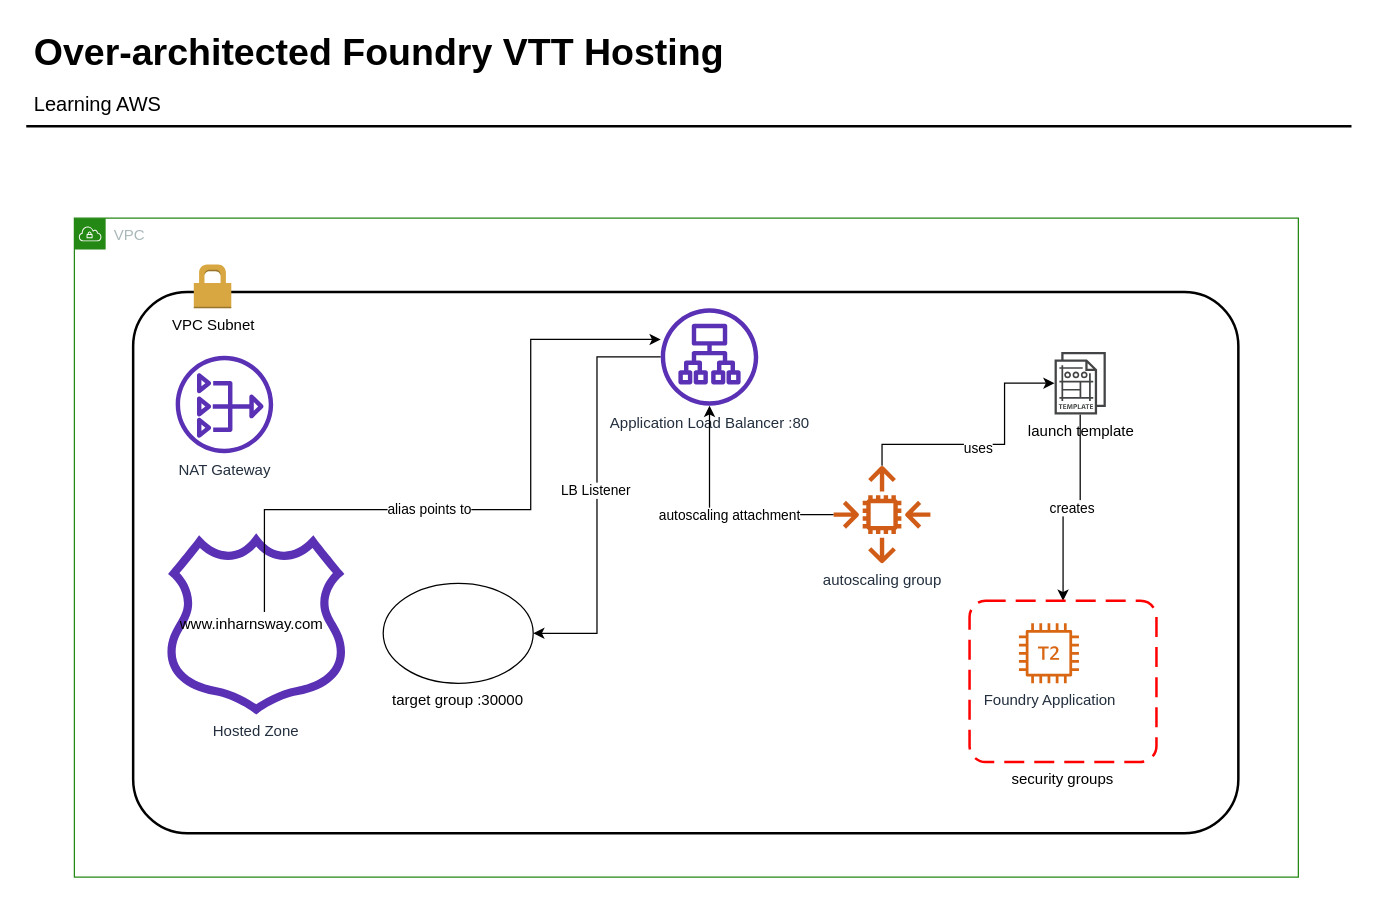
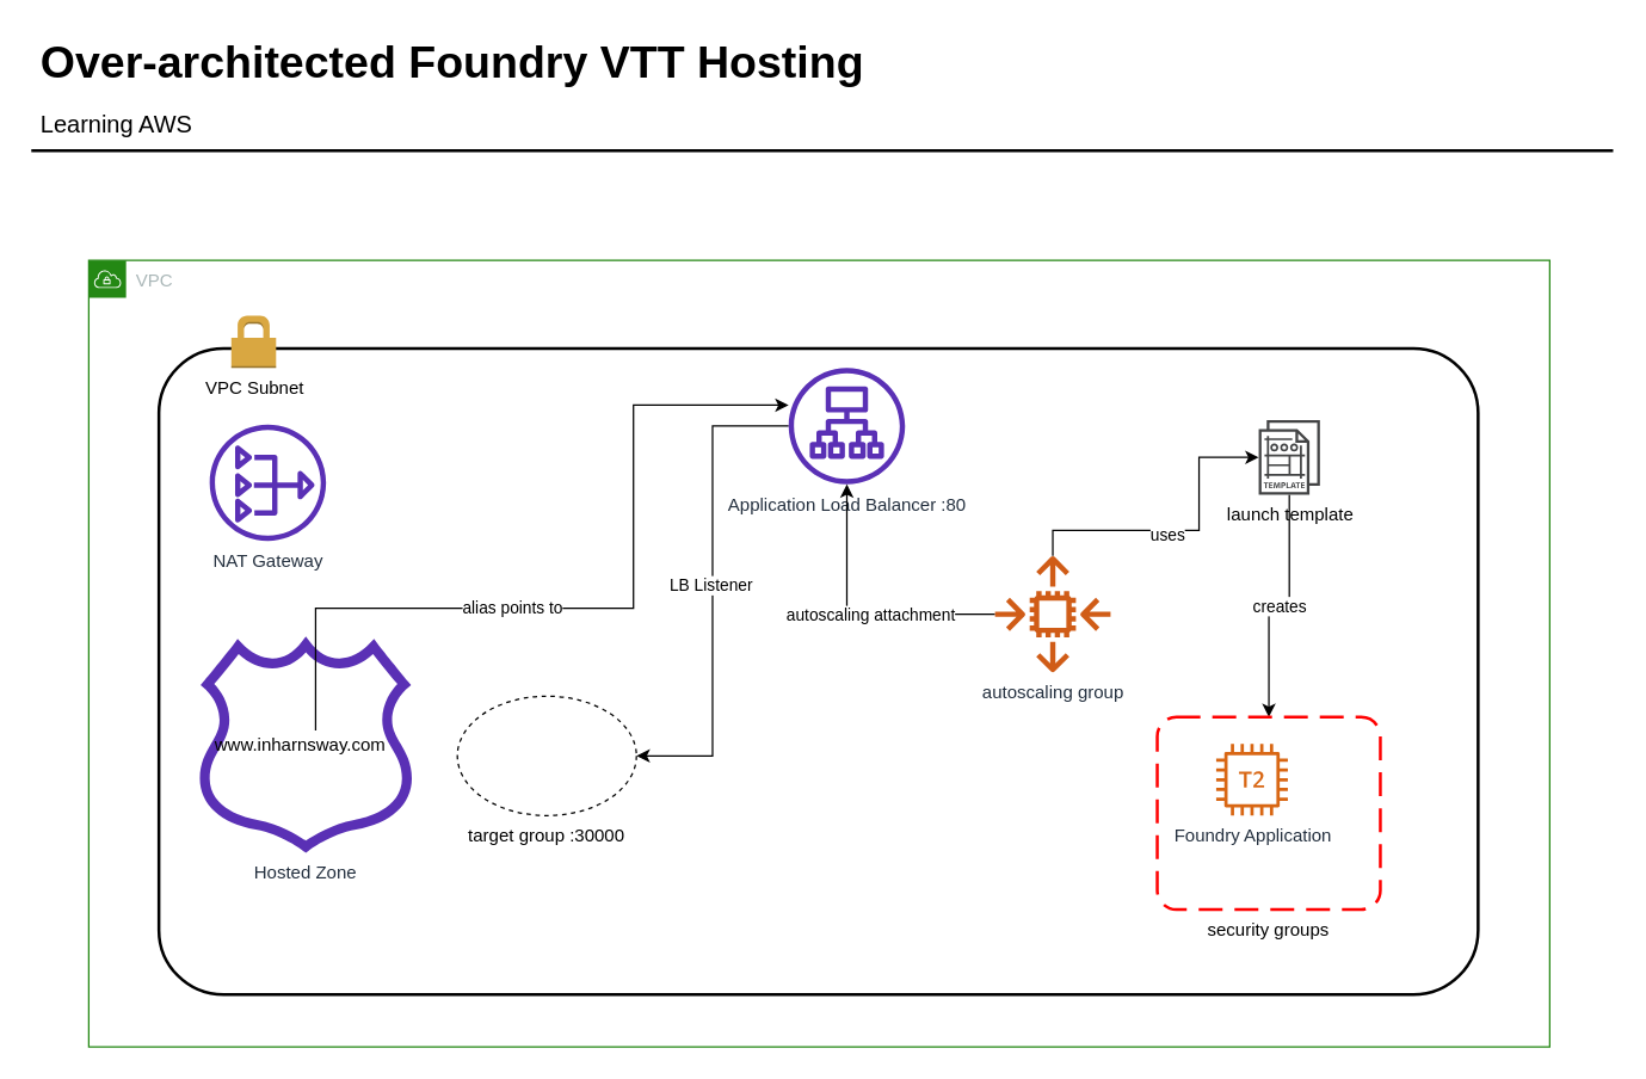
- <mxCell id="13" value="target group :30000" style="ellipse;whiteSpace=wrap;html=1;align=center;labelPosition=center;verticalLabelPosition=bottom;verticalAlign=top;" vertex="1" parent="1"><mxGeometry x="306" y="466" width="120" height="80" as="geometry" /></mxCell>
+ <mxCell id="13" value="target group :30000" style="ellipse;whiteSpace=wrap;html=1;align=center;labelPosition=center;verticalLabelPosition=bottom;verticalAlign=top;dashed=1;" vertex="1" parent="1"><mxGeometry x="306" y="466" width="120" height="80" as="geometry" /></mxCell>
